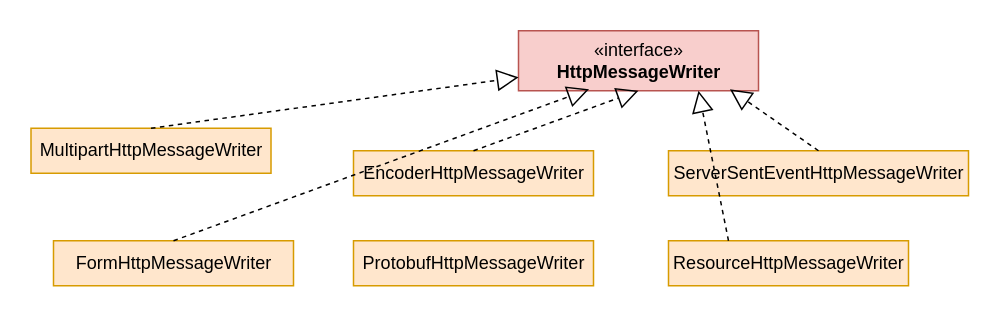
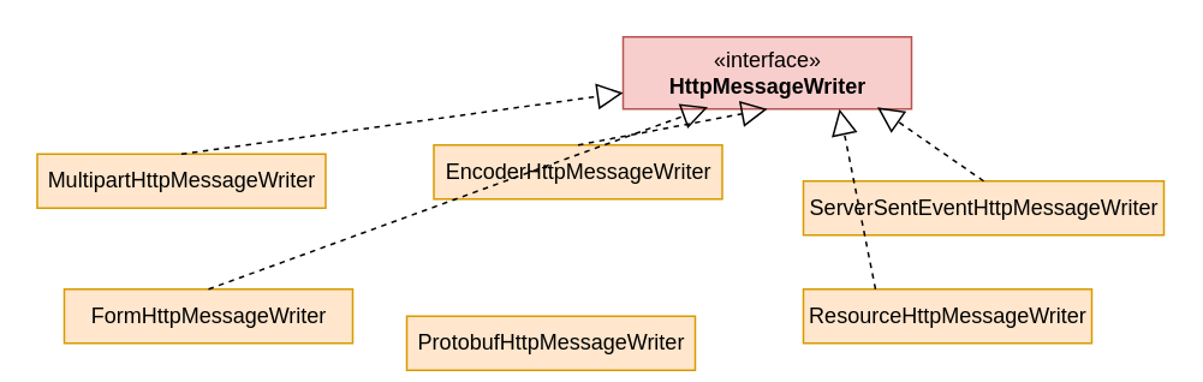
- <mxCell id="7" value="EncoderHttpMessageWriter" style="html=1;fillColor=#ffe6cc;strokeColor=#d79b00;" vertex="1" parent="1"><mxGeometry x="235" y="100" width="160" height="30" as="geometry" /></mxCell>
+ <mxCell id="7" value="EncoderHttpMessageWriter" style="html=1;fillColor=#ffe6cc;strokeColor=#d79b00;" vertex="1" parent="1"><mxGeometry x="240" y="80" width="160" height="30" as="geometry" /></mxCell>
- <mxCell id="5" value="ProtobufHttpMessageWriter" style="html=1;fillColor=#ffe6cc;strokeColor=#d79b00;" vertex="1" parent="1"><mxGeometry x="235" y="160" width="160" height="30" as="geometry" /></mxCell>
+ <mxCell id="5" value="ProtobufHttpMessageWriter" style="html=1;fillColor=#ffe6cc;strokeColor=#d79b00;" vertex="1" parent="1"><mxGeometry x="225" y="175" width="160" height="30" as="geometry" /></mxCell>
